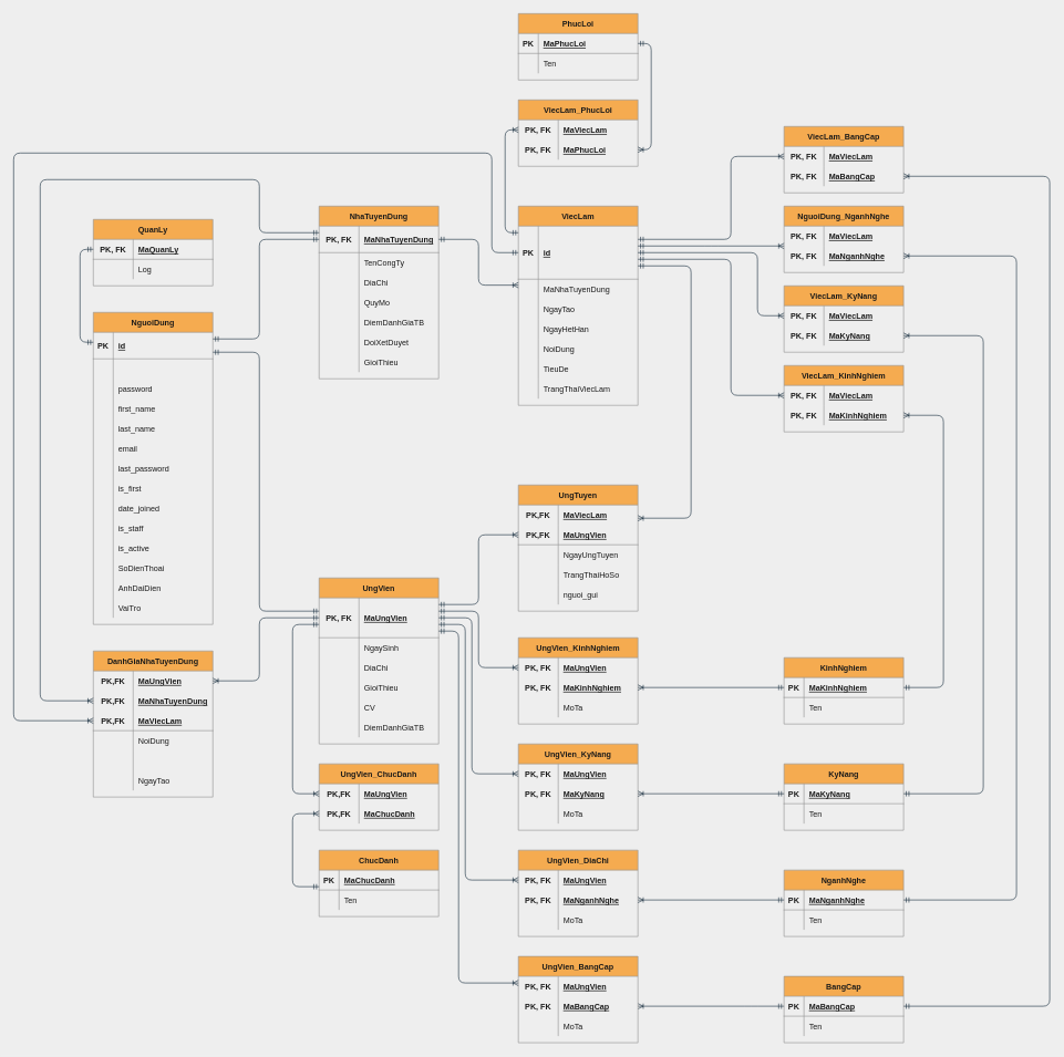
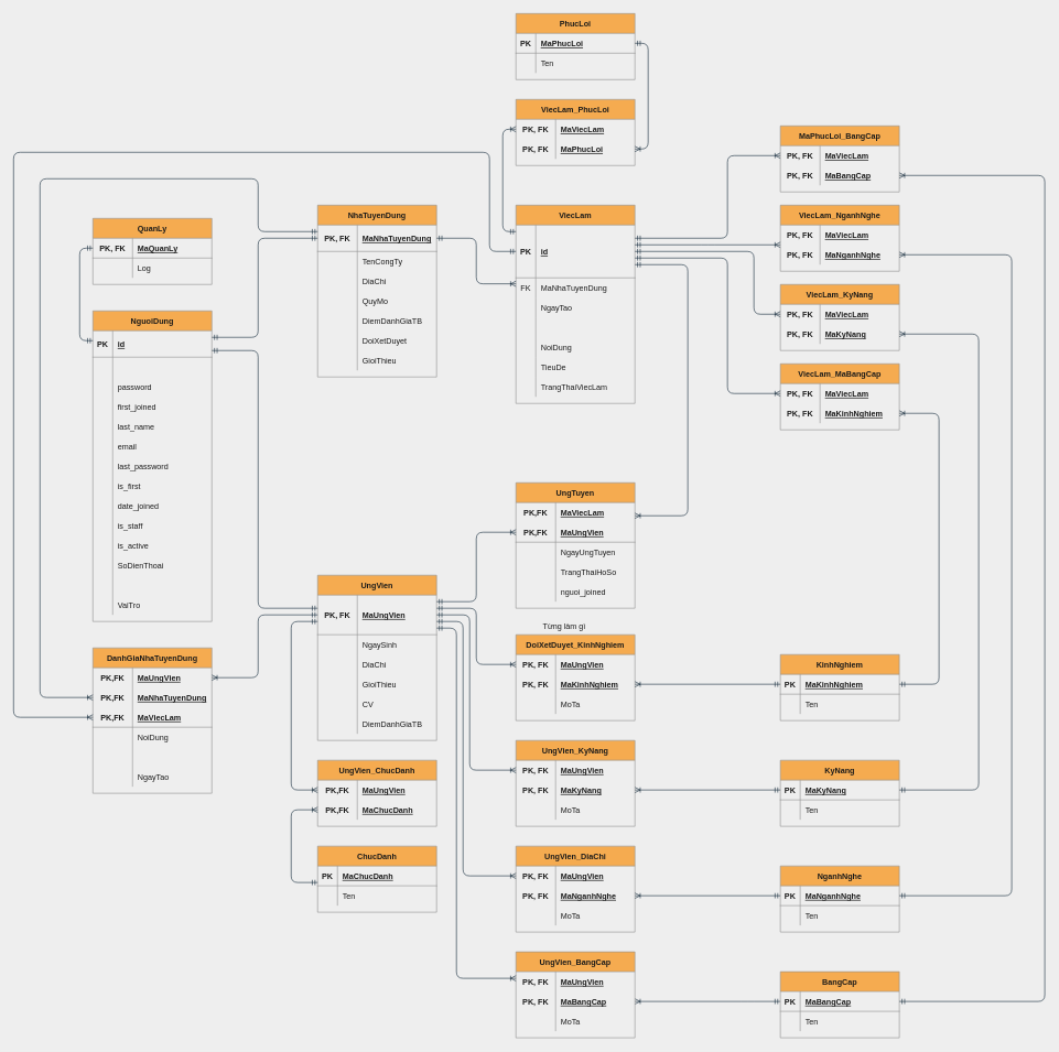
- <mxCell id="265" value="ViecLam_BangCap" style="shape=table;startSize=30;container=1;collapsible=1;childLayout=tableLayout;fixedRows=1;rowLines=0;fontStyle=1;align=center;resizeLast=1;fillColor=#F5AB50;strokeColor=#909090;fontColor=#1A1A1A;" parent="1" vertex="1"><mxGeometry x="1180" width="180" height="100" as="geometry" y="190" /></mxCell>
+ <mxCell id="265" value="MaPhucLoi_BangCap" style="shape=table;startSize=30;container=1;collapsible=1;childLayout=tableLayout;fixedRows=1;rowLines=0;fontStyle=1;align=center;resizeLast=1;fillColor=#F5AB50;strokeColor=#909090;fontColor=#1A1A1A;" parent="1" vertex="1"><mxGeometry x="1180" width="180" height="100" as="geometry" y="190" /></mxCell>
- <mxCell id="201" value="NguoiDung_NganhNghe" style="shape=table;startSize=30;container=1;collapsible=1;childLayout=tableLayout;fixedRows=1;rowLines=0;fontStyle=1;align=center;resizeLast=1;fillColor=#F5AB50;strokeColor=#909090;fontColor=#1A1A1A;" parent="1" vertex="1"><mxGeometry x="1180" y="310" width="180" height="100" as="geometry" /></mxCell>
+ <mxCell id="201" value="ViecLam_NganhNghe" style="shape=table;startSize=30;container=1;collapsible=1;childLayout=tableLayout;fixedRows=1;rowLines=0;fontStyle=1;align=center;resizeLast=1;fillColor=#F5AB50;strokeColor=#909090;fontColor=#1A1A1A;" parent="1" vertex="1"><mxGeometry x="1180" y="310" width="180" height="100" as="geometry" /></mxCell>
+ <mxCell id="97" value="FK" style="shape=partialRectangle;connectable=0;fillColor=none;top=0;left=0;bottom=0;right=0;editable=1;overflow=hidden;strokeColor=#909090;fontColor=#1A1A1A;" parent="96" vertex="1"><mxGeometry width="30" height="30" as="geometry" /></mxCell>
- <mxCell id="104" value="NgayHetHan" style="shape=partialRectangle;connectable=0;fillColor=none;top=0;left=0;bottom=0;right=0;align=left;spacingLeft=6;overflow=hidden;strokeColor=#909090;fontColor=#1A1A1A;" parent="102" vertex="1"><mxGeometry x="30" width="150" height="30" as="geometry" /></mxCell>
- <mxCell id="224" value="ViecLam_KinhNghiem" style="shape=table;startSize=30;container=1;collapsible=1;childLayout=tableLayout;fixedRows=1;rowLines=0;fontStyle=1;align=center;resizeLast=1;fillColor=#F5AB50;strokeColor=#909090;fontColor=#1A1A1A;" parent="1" vertex="1"><mxGeometry x="1180" y="550" width="180" height="100" as="geometry" /></mxCell>
+ <mxCell id="224" value="ViecLam_MaBangCap" style="shape=table;startSize=30;container=1;collapsible=1;childLayout=tableLayout;fixedRows=1;rowLines=0;fontStyle=1;align=center;resizeLast=1;fillColor=#F5AB50;strokeColor=#909090;fontColor=#1A1A1A;" parent="1" vertex="1"><mxGeometry x="1180" y="550" width="180" height="100" as="geometry" /></mxCell>
- <mxCell id="20" value="first_name" style="shape=partialRectangle;connectable=0;fillColor=none;top=0;left=0;bottom=0;right=0;align=left;spacingLeft=6;overflow=hidden;strokeColor=#909090;fontColor=#1A1A1A;" parent="18" vertex="1"><mxGeometry x="30" width="150" height="30" as="geometry" /></mxCell>
+ <mxCell id="20" value="first_joined" style="shape=partialRectangle;connectable=0;fillColor=none;top=0;left=0;bottom=0;right=0;align=left;spacingLeft=6;overflow=hidden;strokeColor=#909090;fontColor=#1A1A1A;" parent="18" vertex="1"><mxGeometry x="30" width="150" height="30" as="geometry" /></mxCell>
- <mxCell id="47" value="AnhDaiDien" style="shape=partialRectangle;connectable=0;fillColor=none;top=0;left=0;bottom=0;right=0;align=left;spacingLeft=6;overflow=hidden;strokeColor=#909090;fontColor=#1A1A1A;" parent="45" vertex="1"><mxGeometry x="30" width="150" height="30" as="geometry" /></mxCell>
- <mxCell id="147" value="nguoi_gui" style="shape=partialRectangle;connectable=0;fillColor=none;top=0;left=0;bottom=0;right=0;align=left;spacingLeft=6;overflow=hidden;strokeColor=#909090;fontColor=#1A1A1A;" vertex="1" parent="145"><mxGeometry x="60" width="120" height="30" as="geometry" /></mxCell>
+ <mxCell id="147" value="nguoi_joined" style="shape=partialRectangle;connectable=0;fillColor=none;top=0;left=0;bottom=0;right=0;align=left;spacingLeft=6;overflow=hidden;strokeColor=#909090;fontColor=#1A1A1A;" vertex="1" parent="145"><mxGeometry x="60" width="120" height="30" as="geometry" /></mxCell>
+ <mxCell id="301" value="Từng làm gì" style="text;strokeColor=none;fillColor=none;align=left;verticalAlign=top;spacingLeft=4;spacingRight=4;overflow=hidden;rotatable=0;points=[[0,0.5],[1,0.5]];portConstraint=eastwest;fontColor=#1A1A1A;" parent="1" vertex="1"><mxGeometry x="815" y="934" width="110" height="26" as="geometry" /></mxCell>
- <mxCell id="191" value="UngVien_KinhNghiem" style="shape=table;startSize=30;container=1;collapsible=1;childLayout=tableLayout;fixedRows=1;rowLines=0;fontStyle=1;align=center;resizeLast=1;fillColor=#F5AB50;strokeColor=#909090;fontColor=#1A1A1A;" parent="1" vertex="1"><mxGeometry x="780" y="960" width="180" height="130" as="geometry" /></mxCell>
+ <mxCell id="191" value="DoiXetDuyet_KinhNghiem" style="shape=table;startSize=30;container=1;collapsible=1;childLayout=tableLayout;fixedRows=1;rowLines=0;fontStyle=1;align=center;resizeLast=1;fillColor=#F5AB50;strokeColor=#909090;fontColor=#1A1A1A;" parent="1" vertex="1"><mxGeometry x="780" y="960" width="180" height="130" as="geometry" /></mxCell>
